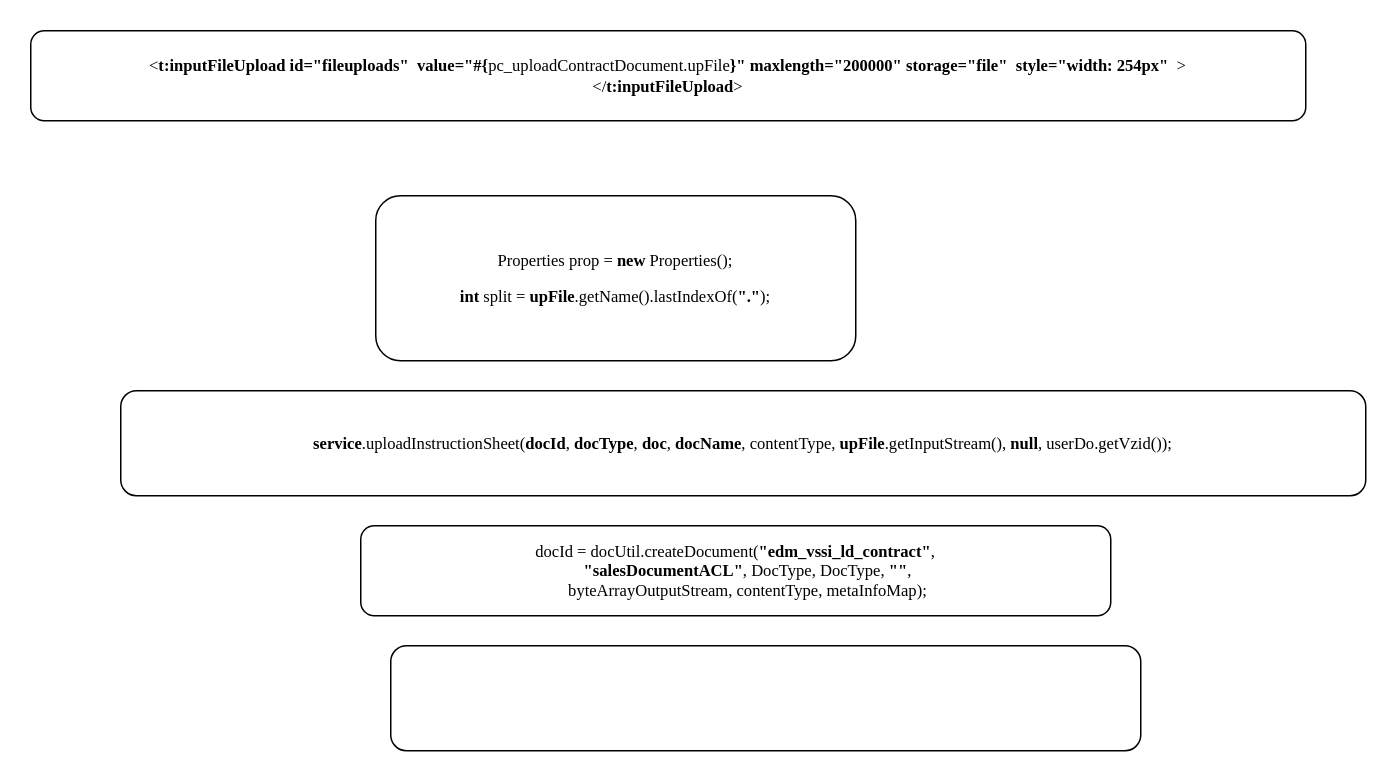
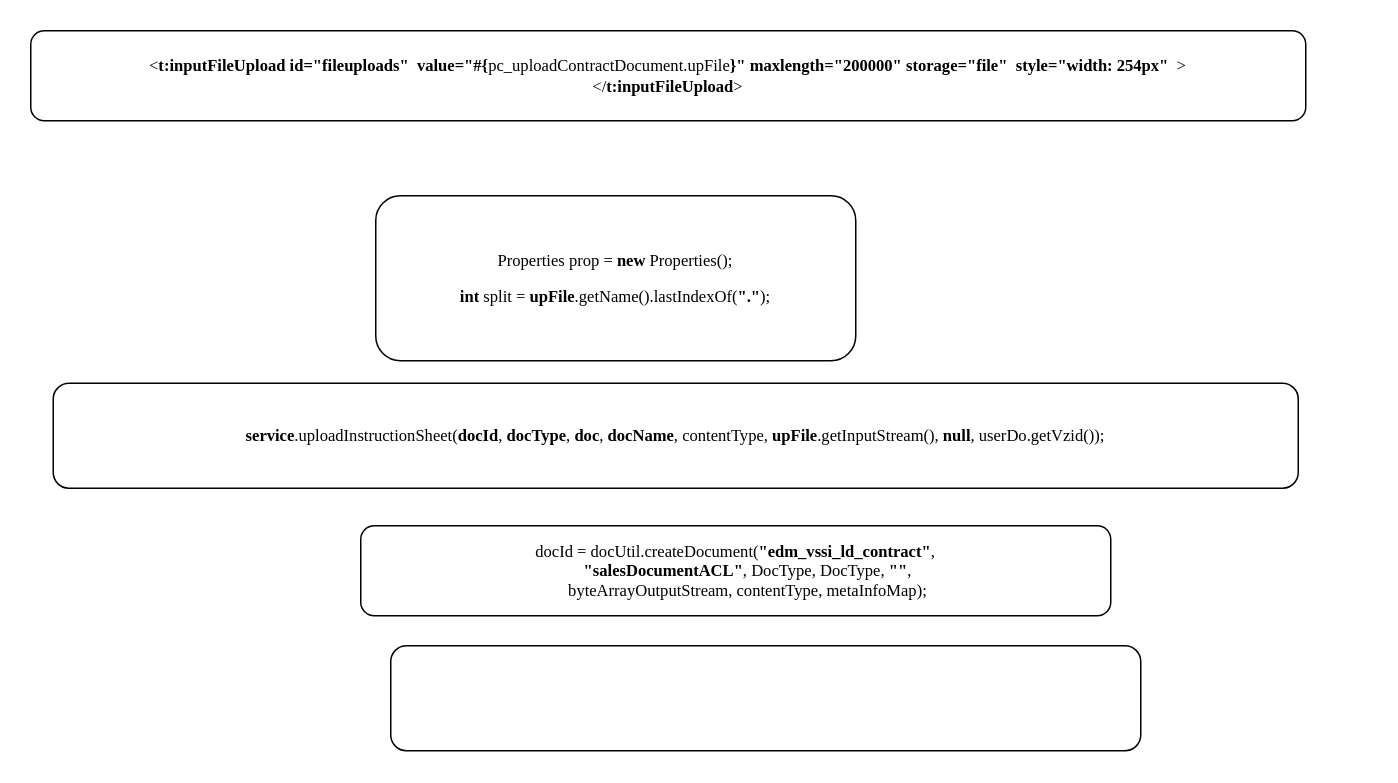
- <mxCell id="4" value="&lt;pre style=&quot;font-family: &amp;#34;consolas&amp;#34; ; font-size: 8.3pt&quot;&gt;&lt;span style=&quot;font-weight: bold&quot;&gt;service&lt;/span&gt;.uploadInstructionSheet(&lt;span style=&quot;font-weight: bold&quot;&gt;docId&lt;/span&gt;, &lt;span style=&quot;font-weight: bold&quot;&gt;docType&lt;/span&gt;, &lt;span style=&quot;font-weight: bold&quot;&gt;doc&lt;/span&gt;, &lt;span style=&quot;font-weight: bold&quot;&gt;docName&lt;/span&gt;, contentType, &lt;span style=&quot;font-weight: bold&quot;&gt;upFile&lt;/span&gt;.getInputStream(), &lt;span style=&quot;font-weight: bold&quot;&gt;null&lt;/span&gt;, userDo.getVzid());&lt;/pre&gt;" style="rounded=1;whiteSpace=wrap;html=1;" vertex="1" parent="1"><mxGeometry x="80" y="260" width="830" height="70" as="geometry" /></mxCell>
+ <mxCell id="4" value="&lt;pre style=&quot;font-family: &amp;#34;consolas&amp;#34; ; font-size: 8.3pt&quot;&gt;&lt;span style=&quot;font-weight: bold&quot;&gt;service&lt;/span&gt;.uploadInstructionSheet(&lt;span style=&quot;font-weight: bold&quot;&gt;docId&lt;/span&gt;, &lt;span style=&quot;font-weight: bold&quot;&gt;docType&lt;/span&gt;, &lt;span style=&quot;font-weight: bold&quot;&gt;doc&lt;/span&gt;, &lt;span style=&quot;font-weight: bold&quot;&gt;docName&lt;/span&gt;, contentType, &lt;span style=&quot;font-weight: bold&quot;&gt;upFile&lt;/span&gt;.getInputStream(), &lt;span style=&quot;font-weight: bold&quot;&gt;null&lt;/span&gt;, userDo.getVzid());&lt;/pre&gt;" style="rounded=1;whiteSpace=wrap;html=1;" vertex="1" parent="1"><mxGeometry x="35" y="255" width="830" height="70" as="geometry" /></mxCell>
